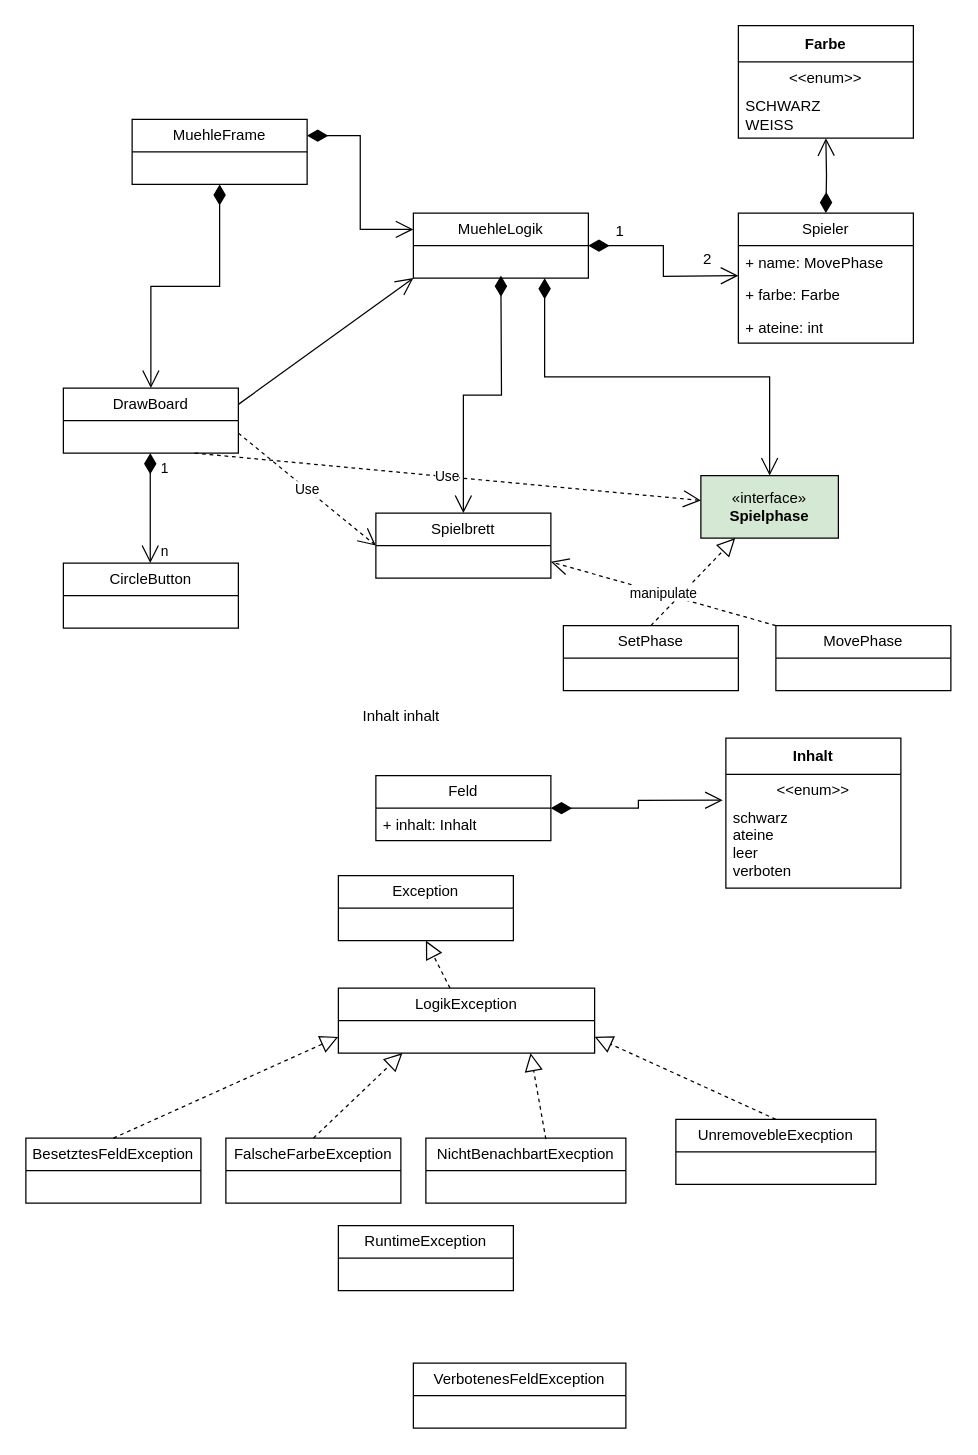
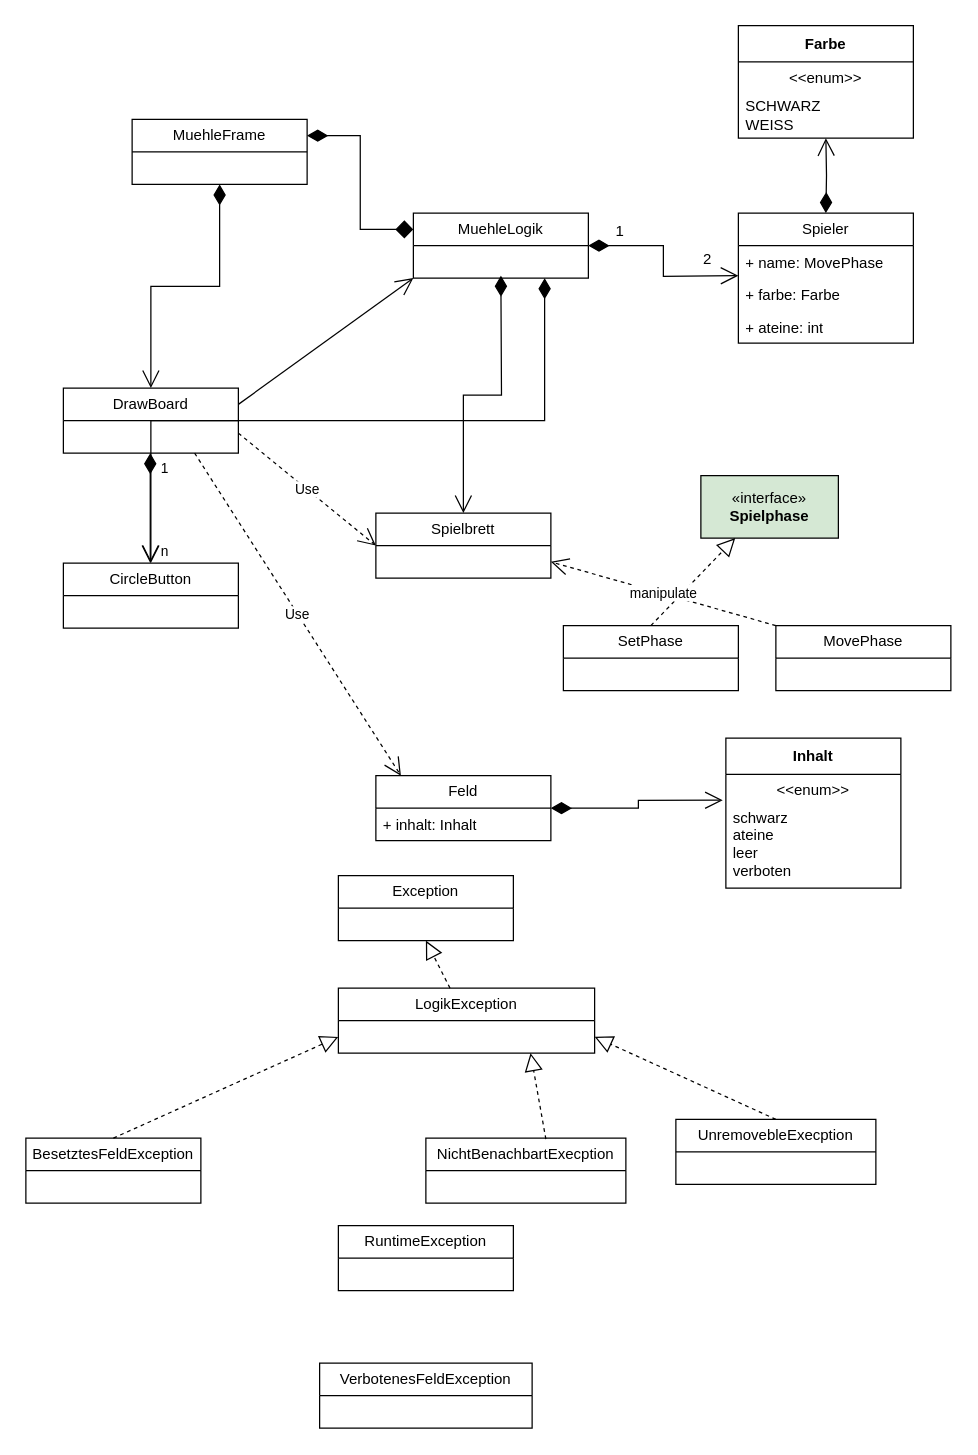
- <mxCell id="5" value="" style="endArrow=open;html=1;endSize=12;startArrow=diamondThin;startSize=14;startFill=1;edgeStyle=orthogonalEdgeStyle;align=left;verticalAlign=bottom;rounded=0;entryX=0;entryY=0.25;entryDx=0;entryDy=0;exitX=1;exitY=0.25;exitDx=0;exitDy=0;" edge="1" parent="1" source="2" target="4"><mxGeometry x="-1" y="3" relative="1" as="geometry"><mxPoint x="200" y="90" as="sourcePoint" /><mxPoint x="130" y="232" as="targetPoint" /></mxGeometry></mxCell>
+ <mxCell id="5" value="" style="endArrow=diamond;html=1;endSize=12;startArrow=diamondThin;startSize=14;startFill=1;edgeStyle=orthogonalEdgeStyle;align=left;verticalAlign=bottom;rounded=0;entryX=0;entryY=0.25;entryDx=0;entryDy=0;exitX=1;exitY=0.25;exitDx=0;exitDy=0;" edge="1" parent="1" source="2" target="4"><mxGeometry x="-1" y="3" relative="1" as="geometry"><mxPoint x="200" y="90" as="sourcePoint" /><mxPoint x="130" y="232" as="targetPoint" /></mxGeometry></mxCell>
- <mxCell id="22" value="" style="endArrow=open;html=1;endSize=12;startArrow=diamondThin;startSize=14;startFill=1;edgeStyle=orthogonalEdgeStyle;align=left;verticalAlign=bottom;rounded=0;entryX=0.5;entryY=0;entryDx=0;entryDy=0;exitX=0.75;exitY=1;exitDx=0;exitDy=0;" edge="1" parent="1" source="4" target="20"><mxGeometry x="-1" y="3" relative="1" as="geometry"><mxPoint x="480" y="206" as="sourcePoint" /><mxPoint x="600" y="206" as="targetPoint" /></mxGeometry></mxCell>
+ <mxCell id="22" value="" style="endArrow=open;html=1;endSize=12;startArrow=diamondThin;startSize=14;startFill=1;edgeStyle=orthogonalEdgeStyle;align=left;verticalAlign=bottom;rounded=0;exitX=0.75;exitY=1;exitDx=0;exitDy=0;" edge="1" parent="1" source="4" target="6"><mxGeometry x="-1" y="3" relative="1" as="geometry"><mxPoint x="480" y="206" as="sourcePoint" /><mxPoint x="600" y="206" as="targetPoint" /></mxGeometry></mxCell>
- <mxCell id="17" value="Use" style="endArrow=open;endSize=12;dashed=1;html=1;rounded=0;exitX=0.75;exitY=1;exitDx=0;exitDy=0;" edge="1" parent="1" source="3" target="20"><mxGeometry width="160" relative="1" as="geometry"><mxPoint x="170" y="362" as="sourcePoint" /><mxPoint x="330" y="478" as="targetPoint" /></mxGeometry></mxCell>
+ <mxCell id="17" value="Use" style="endArrow=open;endSize=12;dashed=1;html=1;rounded=0;entryX=0.143;entryY=0;entryDx=0;entryDy=0;exitX=0.75;exitY=1;exitDx=0;exitDy=0;entryPerimeter=0;" edge="1" parent="1" source="3" target="13"><mxGeometry width="160" relative="1" as="geometry"><mxPoint x="170" y="362" as="sourcePoint" /><mxPoint x="330" y="478" as="targetPoint" /></mxGeometry></mxCell>
- <mxCell id="28" value="Inhalt inhalt" style="text;html=1;align=center;verticalAlign=middle;resizable=0;points=[];autosize=1;strokeColor=none;fillColor=none;" vertex="1" parent="1"><mxGeometry x="275" y="558" width="90" height="30" as="geometry" /></mxCell>
- <mxCell id="45" value="" style="endArrow=block;dashed=1;endFill=0;endSize=12;html=1;rounded=0;entryX=0.25;entryY=1;entryDx=0;entryDy=0;exitX=0.5;exitY=0;exitDx=0;exitDy=0;" edge="1" parent="1" source="40" target="38"><mxGeometry width="160" relative="1" as="geometry"><mxPoint x="110" y="930" as="sourcePoint" /><mxPoint x="290" y="849" as="targetPoint" /></mxGeometry></mxCell>
- <mxCell id="40" value="FalscheFarbeException" style="swimlane;fontStyle=0;childLayout=stackLayout;horizontal=1;startSize=26;fillColor=none;horizontalStack=0;resizeParent=1;resizeParentMax=0;resizeLast=0;collapsible=1;marginBottom=0;whiteSpace=wrap;html=1;" vertex="1" parent="1"><mxGeometry x="180" y="910" width="140" height="52" as="geometry" /></mxCell>
- <mxCell id="50" value="VerbotenesFeldException" style="swimlane;fontStyle=0;childLayout=stackLayout;horizontal=1;startSize=26;fillColor=none;horizontalStack=0;resizeParent=1;resizeParentMax=0;resizeLast=0;collapsible=1;marginBottom=0;whiteSpace=wrap;html=1;" vertex="1" parent="1"><mxGeometry x="330" y="1090" width="170" height="52" as="geometry" /></mxCell>
+ <mxCell id="50" value="VerbotenesFeldException" style="swimlane;fontStyle=0;childLayout=stackLayout;horizontal=1;startSize=26;fillColor=none;horizontalStack=0;resizeParent=1;resizeParentMax=0;resizeLast=0;collapsible=1;marginBottom=0;whiteSpace=wrap;html=1;" vertex="1" parent="1"><mxGeometry x="255" y="1090" width="170" height="52" as="geometry" /></mxCell>
